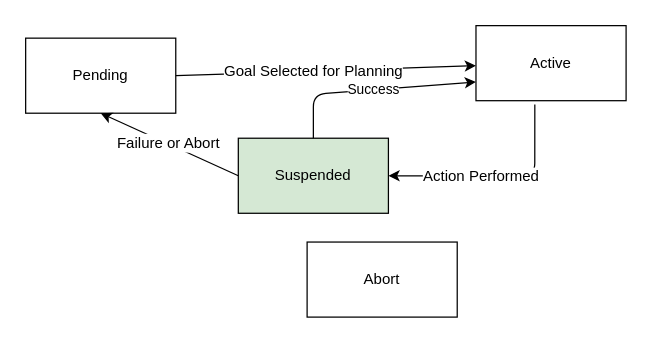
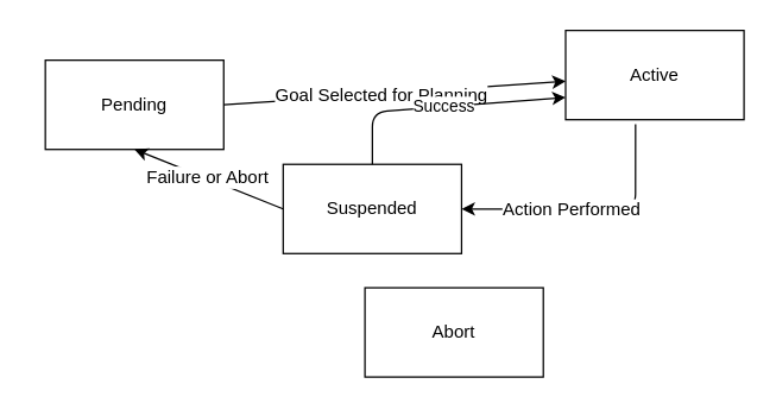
- <mxCell id="2" value="Pending" style="rounded=0;whiteSpace=wrap;html=1;" vertex="1" parent="1"><mxGeometry x="20" y="30" width="120" height="60" as="geometry" /></mxCell>
+ <mxCell id="2" value="Pending" style="rounded=0;whiteSpace=wrap;html=1;" vertex="1" parent="1"><mxGeometry x="30" y="40" width="120" height="60" as="geometry" /></mxCell>
- <mxCell id="4" value="Suspended" style="rounded=0;whiteSpace=wrap;html=1;fillColor=#d5e8d4;" vertex="1" parent="1"><mxGeometry x="190" y="110" width="120" height="60" as="geometry" /></mxCell>
+ <mxCell id="4" value="Suspended" style="rounded=0;whiteSpace=wrap;html=1;" vertex="1" parent="1"><mxGeometry x="190" y="110" width="120" height="60" as="geometry" /></mxCell>
